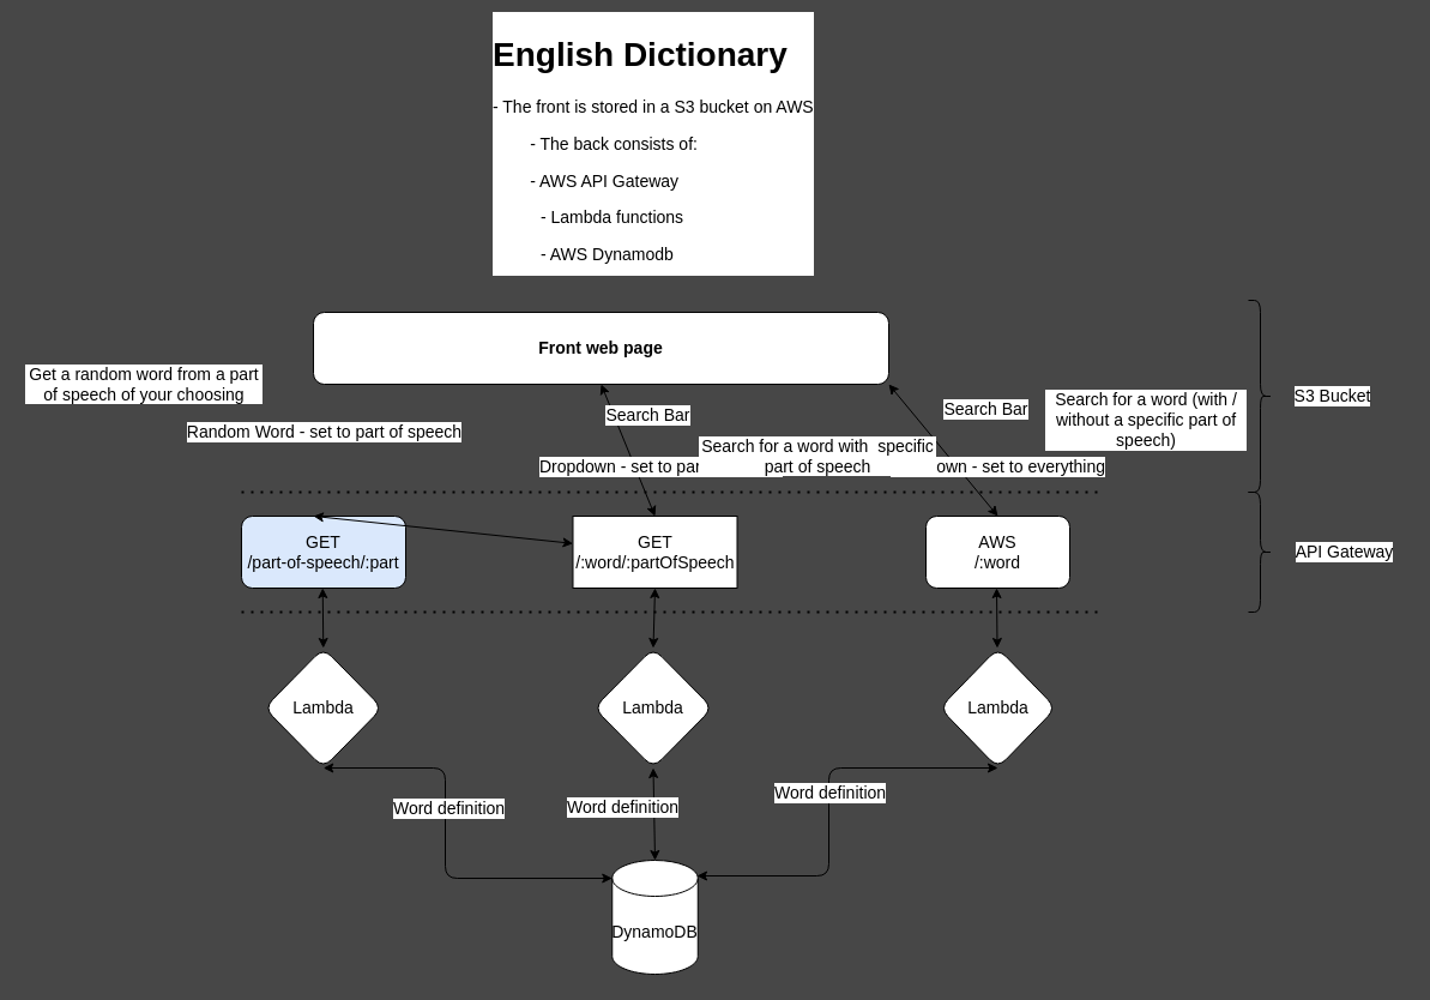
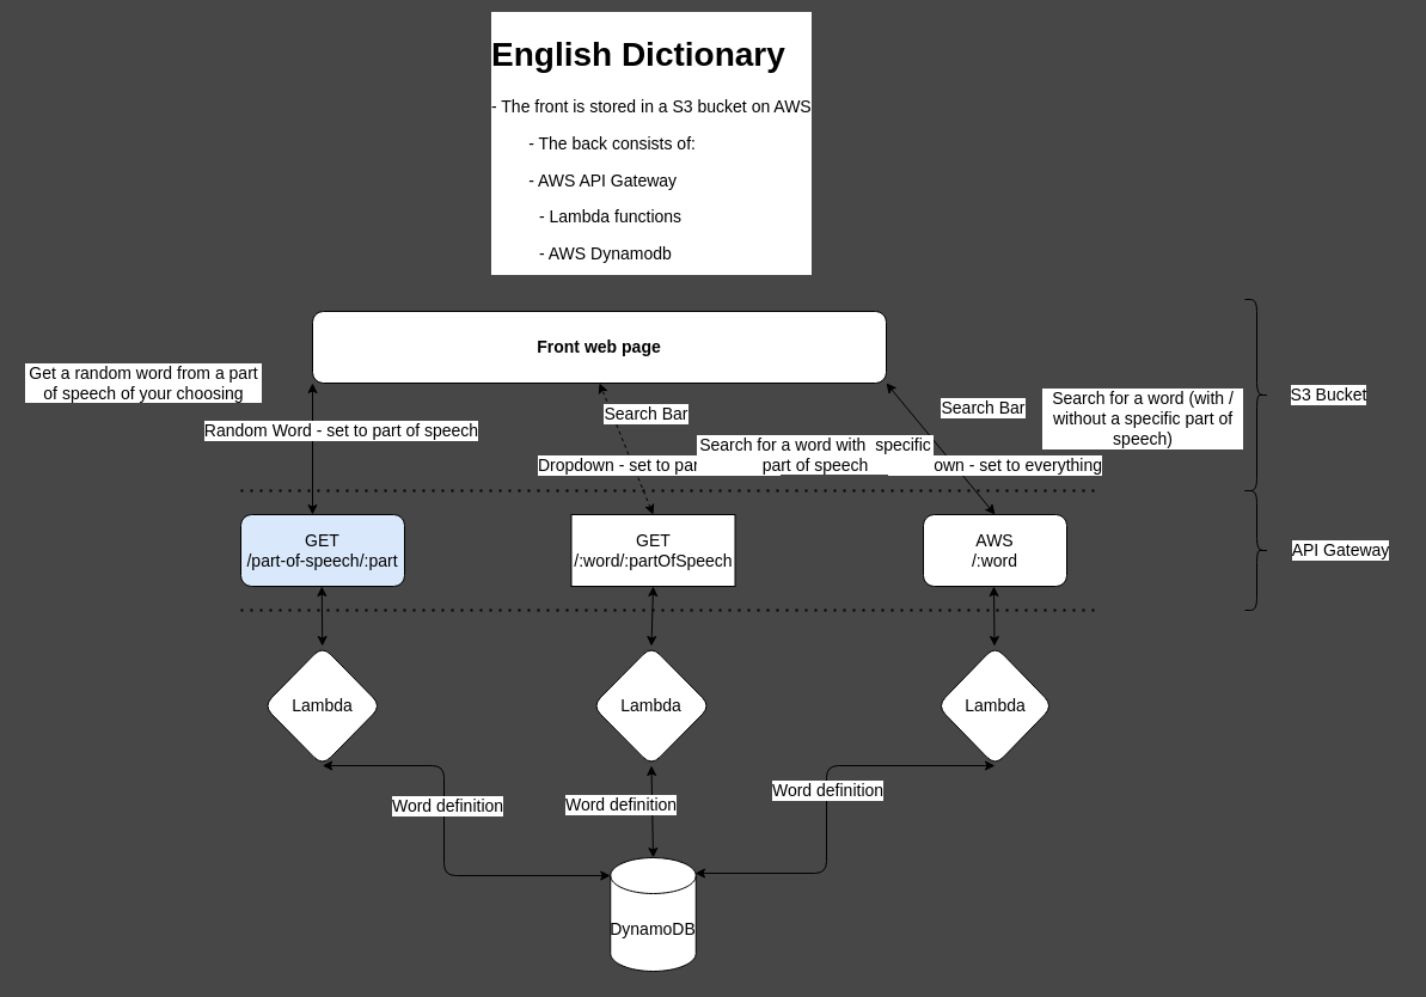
- <mxCell id="23" value="&lt;span style=&quot;font-size: 14px;&quot;&gt;Random Word - set to part of speech&lt;/span&gt;" style="text;html=1;align=center;verticalAlign=middle;resizable=0;points=[];autosize=1;strokeColor=none;fillColor=none;rounded=1;fontSize=14;labelBackgroundColor=default;" parent="1" vertex="1"><mxGeometry x="149.5" y="350" width="240" height="20" as="geometry" /></mxCell>
+ <mxCell id="23" value="&lt;span style=&quot;font-size: 14px;&quot;&gt;Random Word - set to part of speech&lt;/span&gt;" style="text;html=1;align=center;verticalAlign=middle;resizable=0;points=[];autosize=1;strokeColor=none;fillColor=none;rounded=1;fontSize=14;labelBackgroundColor=default;" parent="1" vertex="1"><mxGeometry x="164.5" y="350" width="240" height="20" as="geometry" /></mxCell>
- <mxCell id="21" value="" style="endArrow=classic;startArrow=classic;html=1;entryX=0.5;entryY=1;entryDx=0;entryDy=0;fontSize=14;exitX=0.5;exitY=0;exitDx=0;exitDy=0;" parent="1" source="5" target="2" edge="1"><mxGeometry width="50" height="50" relative="1" as="geometry"><mxPoint x="520" y="430" as="sourcePoint" /><mxPoint x="511" y="320" as="targetPoint" /></mxGeometry></mxCell>
+ <mxCell id="21" value="" style="endArrow=classic;startArrow=classic;html=1;entryX=0.5;entryY=1;entryDx=0;entryDy=0;fontSize=14;exitX=0.5;exitY=0;exitDx=0;exitDy=0;dashed=1;" parent="1" source="5" target="2" edge="1"><mxGeometry width="50" height="50" relative="1" as="geometry"><mxPoint x="520" y="430" as="sourcePoint" /><mxPoint x="511" y="320" as="targetPoint" /></mxGeometry></mxCell>
- <mxCell id="22" value="" style="endArrow=classic;startArrow=classic;html=1;exitX=0.438;exitY=0;exitDx=0;exitDy=0;exitPerimeter=0;fontSize=14;" parent="1" source="6" target="5" edge="1"><mxGeometry width="50" height="50" relative="1" as="geometry"><mxPoint x="261.5" y="390" as="sourcePoint" /><mxPoint x="261" y="340" as="targetPoint" /></mxGeometry></mxCell>
+ <mxCell id="22" value="" style="endArrow=classic;startArrow=classic;html=1;entryX=0;entryY=1;entryDx=0;entryDy=0;exitX=0.438;exitY=0;exitDx=0;exitDy=0;exitPerimeter=0;fontSize=14;" parent="1" source="6" target="2" edge="1"><mxGeometry width="50" height="50" relative="1" as="geometry"><mxPoint x="261.5" y="390" as="sourcePoint" /><mxPoint x="261" y="340" as="targetPoint" /></mxGeometry></mxCell>
